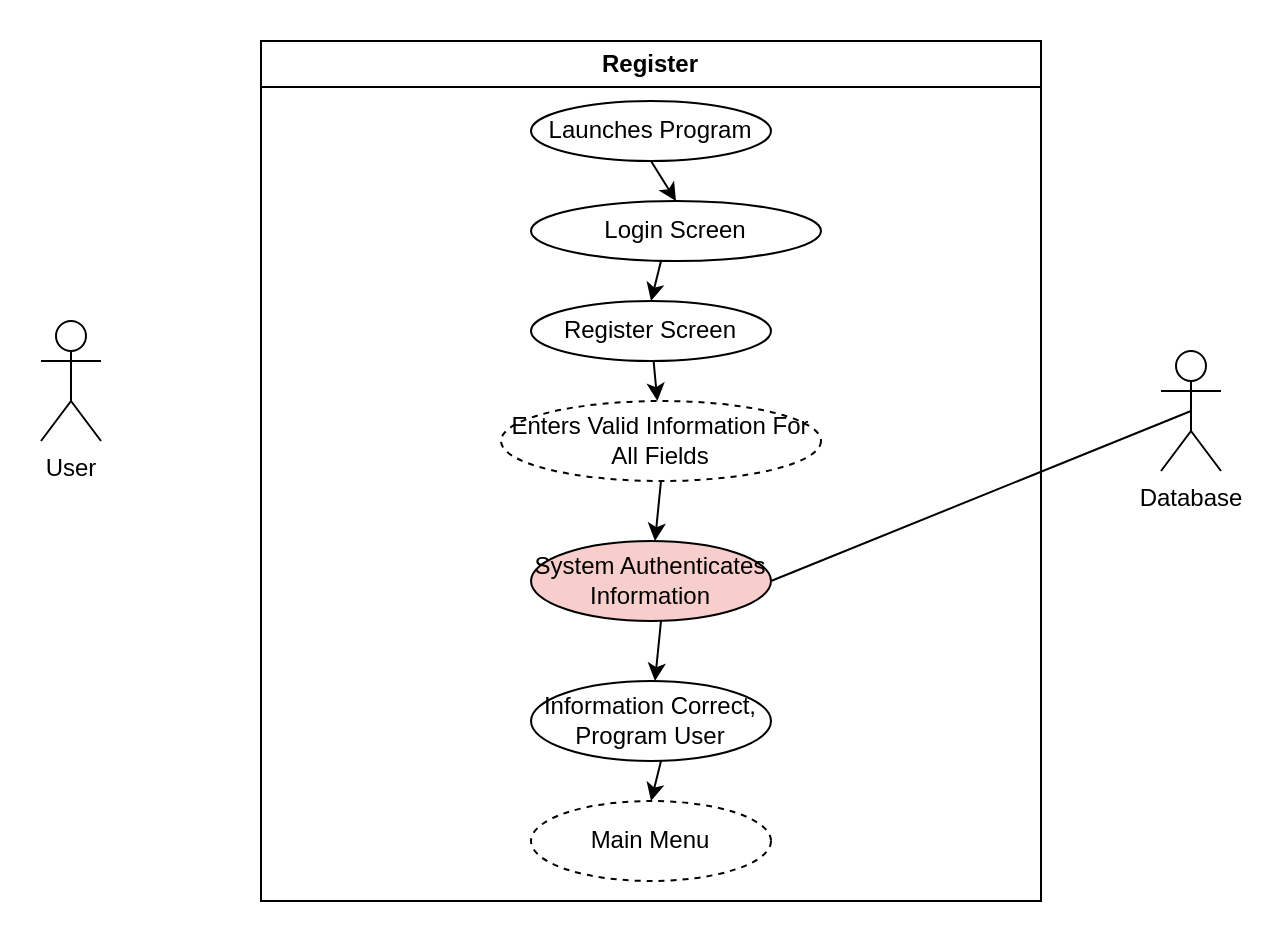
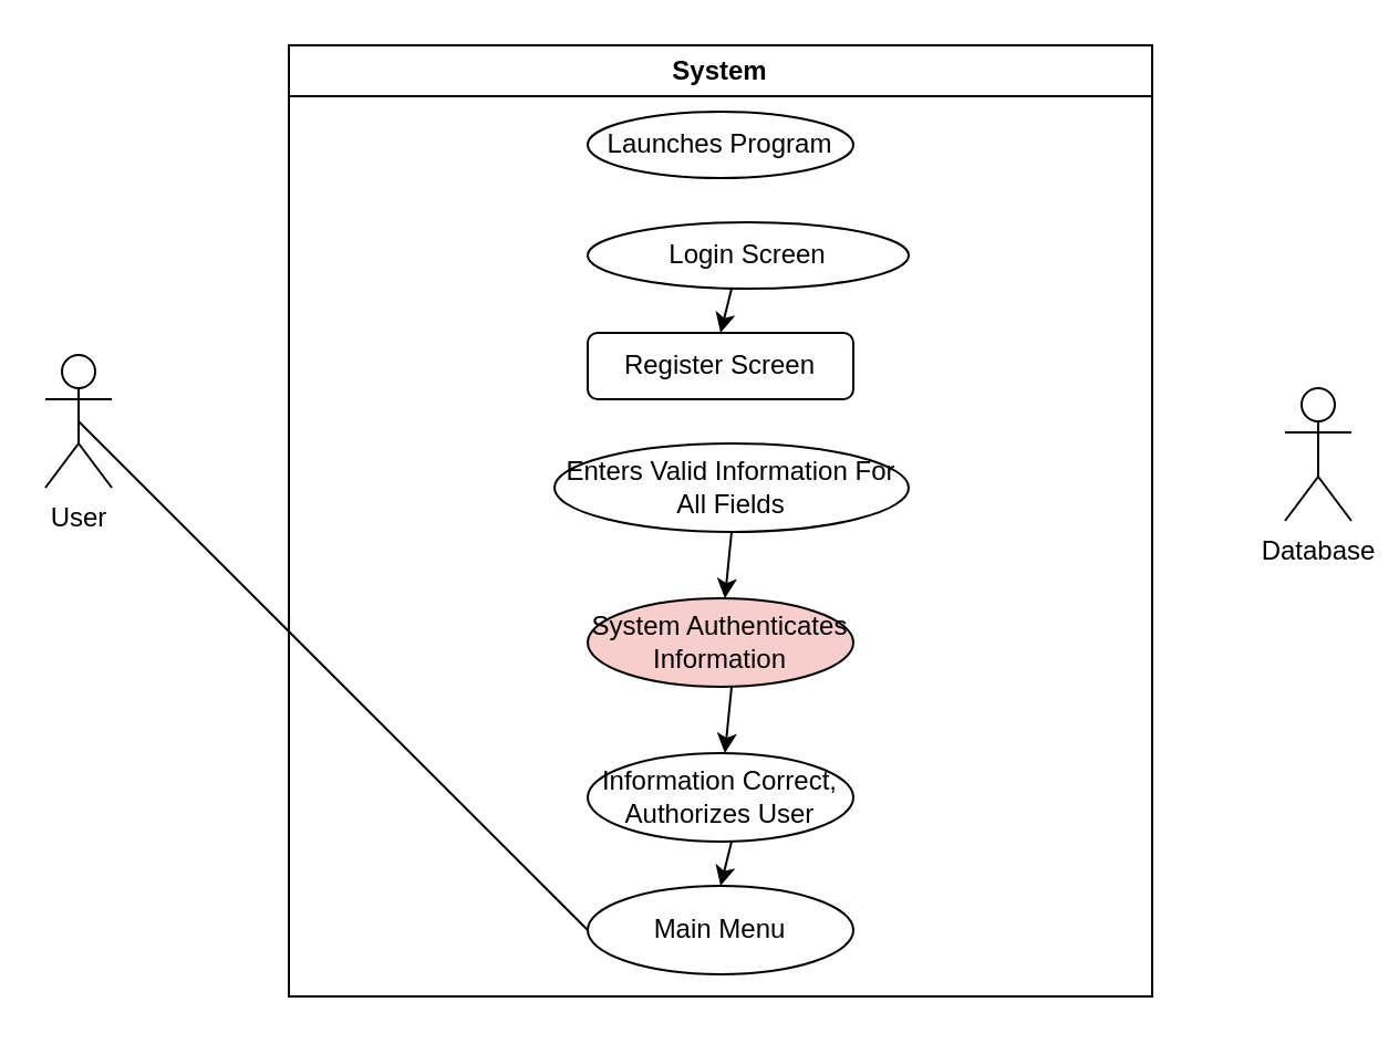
- <mxCell id="2" value="Register" style="swimlane;whiteSpace=wrap;html=1;" vertex="1" parent="1"><mxGeometry x="130" y="20" width="390" height="430" as="geometry" /></mxCell>
+ <mxCell id="2" value="System" style="swimlane;whiteSpace=wrap;html=1;" vertex="1" parent="1"><mxGeometry x="130" y="20" width="390" height="430" as="geometry" /></mxCell>
- <mxCell id="9" value="" style="endArrow=classic;html=1;rounded=0;exitX=0.5;exitY=1;exitDx=0;exitDy=0;entryX=0.5;entryY=0;entryDx=0;entryDy=0;" edge="1" parent="2" source="3" target="6"><mxGeometry width="50" height="50" relative="1" as="geometry"><mxPoint x="230" y="250" as="sourcePoint" /><mxPoint x="280" y="200" as="targetPoint" /></mxGeometry></mxCell>
- <mxCell id="11" value="Register Screen" style="ellipse;whiteSpace=wrap;html=1;" vertex="1" parent="2"><mxGeometry x="135" y="130" width="120" height="30" as="geometry" /></mxCell>
+ <mxCell id="11" value="Register Screen" style="whiteSpace=wrap;html=1;rounded=1;" vertex="1" parent="2"><mxGeometry x="135" y="130" width="120" height="30" as="geometry" /></mxCell>
- <mxCell id="10" value="" style="endArrow=classic;html=1;rounded=0;" edge="1" parent="2" source="11" target="5"><mxGeometry width="50" height="50" relative="1" as="geometry"><mxPoint x="200" y="170" as="sourcePoint" /><mxPoint x="240" y="120" as="targetPoint" /></mxGeometry></mxCell>
- <mxCell id="5" value="Enters Valid Information For All Fields" style="ellipse;whiteSpace=wrap;html=1;dashed=1;" vertex="1" parent="2"><mxGeometry x="120" y="180" width="160" height="40" as="geometry" /></mxCell>
+ <mxCell id="5" value="Enters Valid Information For All Fields" style="ellipse;whiteSpace=wrap;html=1;" vertex="1" parent="2"><mxGeometry x="120" y="180" width="160" height="40" as="geometry" /></mxCell>
- <mxCell id="19" value="" style="endArrow=none;html=1;rounded=0;exitX=1;exitY=0.5;exitDx=0;exitDy=0;entryX=0.5;entryY=0.5;entryDx=0;entryDy=0;entryPerimeter=0;" edge="1" parent="1" source="8" target="17"><mxGeometry width="50" height="50" relative="1" as="geometry"><mxPoint x="540" y="240" as="sourcePoint" /><mxPoint x="590" y="190" as="targetPoint" /></mxGeometry></mxCell>
+ <mxCell id="18" value="" style="endArrow=none;html=1;rounded=0;exitX=0.5;exitY=0.5;exitDx=0;exitDy=0;exitPerimeter=0;entryX=0;entryY=0.5;entryDx=0;entryDy=0;" edge="1" parent="1" source="16" target="4"><mxGeometry width="50" height="50" relative="1" as="geometry"><mxPoint x="110" y="280" as="sourcePoint" /><mxPoint x="160" y="230" as="targetPoint" /></mxGeometry></mxCell>
- <mxCell id="7" value="Information Correct,&lt;br&gt;Program User" style="ellipse;whiteSpace=wrap;html=1;" vertex="1" parent="2"><mxGeometry x="135" y="320" width="120" height="40" as="geometry" /></mxCell>
+ <mxCell id="7" value="Information Correct,&lt;br&gt;Authorizes User" style="ellipse;whiteSpace=wrap;html=1;" vertex="1" parent="2"><mxGeometry x="135" y="320" width="120" height="40" as="geometry" /></mxCell>
- <mxCell id="4" value="Main Menu" style="ellipse;whiteSpace=wrap;html=1;dashed=1;" vertex="1" parent="2"><mxGeometry x="135" y="380" width="120" height="40" as="geometry" /></mxCell>
+ <mxCell id="4" value="Main Menu" style="ellipse;whiteSpace=wrap;html=1;" vertex="1" parent="2"><mxGeometry x="135" y="380" width="120" height="40" as="geometry" /></mxCell>
